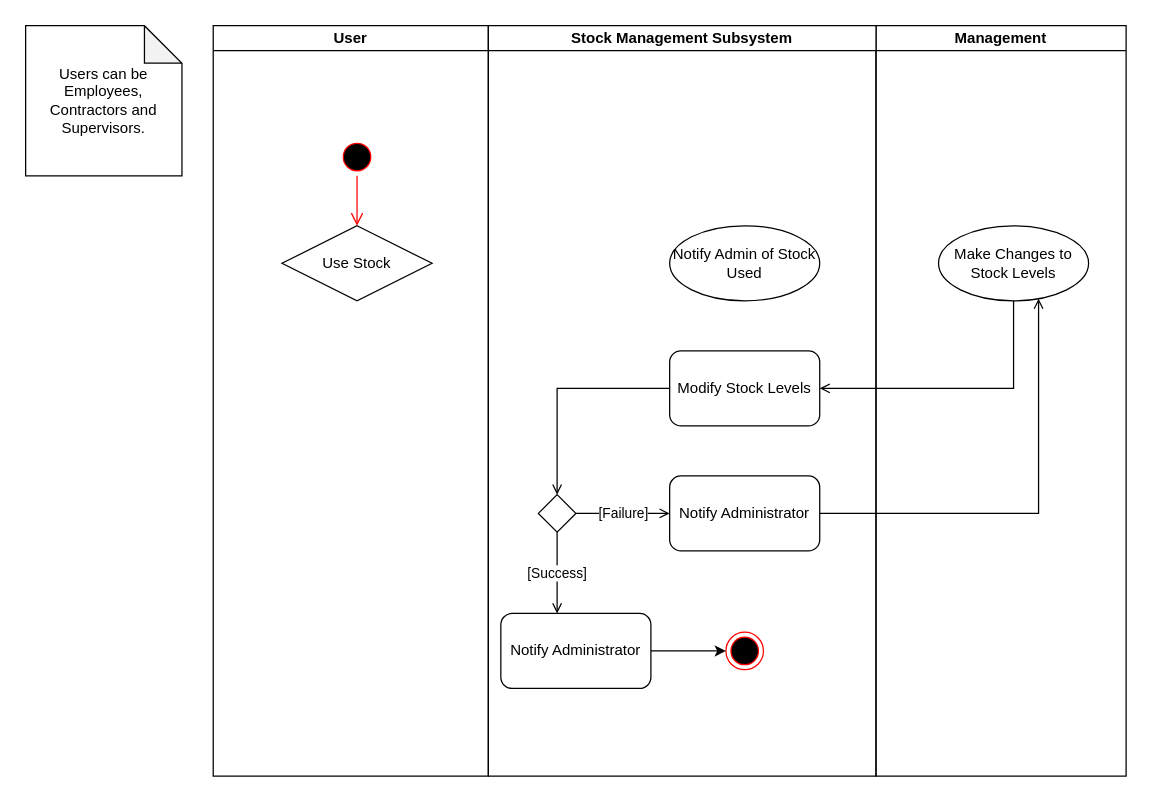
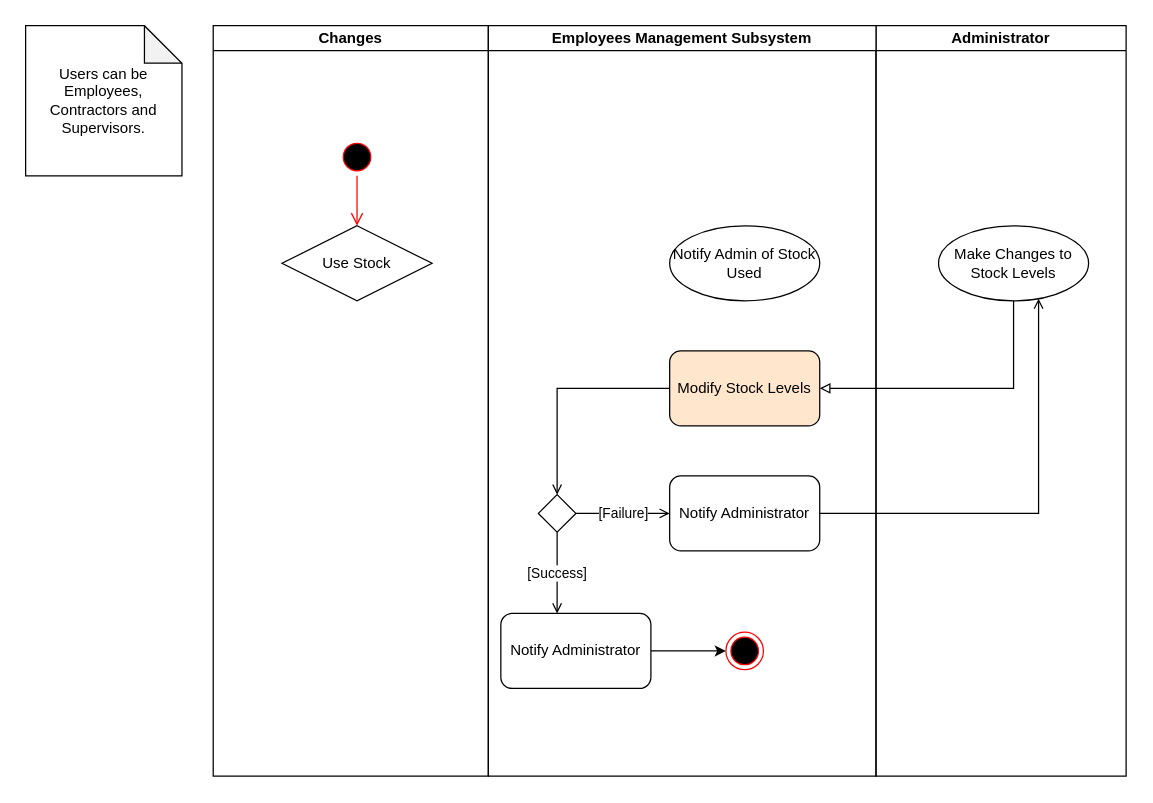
- <mxCell id="2" value="User" style="swimlane;startSize=20;whiteSpace=wrap;html=1;" parent="1" vertex="1"><mxGeometry x="170" y="20" width="220" height="600" as="geometry" /></mxCell>
+ <mxCell id="2" value="Changes" style="swimlane;startSize=20;whiteSpace=wrap;html=1;" parent="1" vertex="1"><mxGeometry x="170" y="20" width="220" height="600" as="geometry" /></mxCell>
- <mxCell id="8" value="Stock Management Subsystem" style="swimlane;startSize=20;whiteSpace=wrap;html=1;" parent="1" vertex="1"><mxGeometry x="390" y="20" width="310" height="600" as="geometry" /></mxCell>
+ <mxCell id="8" value="Employees Management Subsystem" style="swimlane;startSize=20;whiteSpace=wrap;html=1;" parent="1" vertex="1"><mxGeometry x="390" y="20" width="310" height="600" as="geometry" /></mxCell>
- <mxCell id="6" value="Management" style="swimlane;startSize=20;whiteSpace=wrap;html=1;" parent="1" vertex="1"><mxGeometry x="700" y="20" width="200" height="600" as="geometry" /></mxCell>
+ <mxCell id="6" value="Administrator" style="swimlane;startSize=20;whiteSpace=wrap;html=1;" parent="1" vertex="1"><mxGeometry x="700" y="20" width="200" height="600" as="geometry" /></mxCell>
- <mxCell id="12" value="Modify Stock Levels" style="rounded=1;whiteSpace=wrap;html=1;" parent="8" vertex="1"><mxGeometry x="145" y="260" width="120" height="60" as="geometry" /></mxCell>
+ <mxCell id="12" value="Modify Stock Levels" style="rounded=1;whiteSpace=wrap;html=1;fillColor=#ffe6cc;" parent="8" vertex="1"><mxGeometry x="145" y="260" width="120" height="60" as="geometry" /></mxCell>
- <mxCell id="19" style="edgeStyle=orthogonalEdgeStyle;rounded=0;orthogonalLoop=1;jettySize=auto;html=1;entryX=1;entryY=0.5;entryDx=0;entryDy=0;endArrow=open;endFill=0;" parent="1" source="7" target="12" edge="1"><mxGeometry relative="1" as="geometry"><Array as="points"><mxPoint x="810" y="310" /></Array></mxGeometry></mxCell>
+ <mxCell id="19" style="edgeStyle=orthogonalEdgeStyle;rounded=0;orthogonalLoop=1;jettySize=auto;html=1;entryX=1;entryY=0.5;entryDx=0;entryDy=0;endArrow=block;endFill=0;" parent="1" source="7" target="12" edge="1"><mxGeometry relative="1" as="geometry"><Array as="points"><mxPoint x="810" y="310" /></Array></mxGeometry></mxCell>
